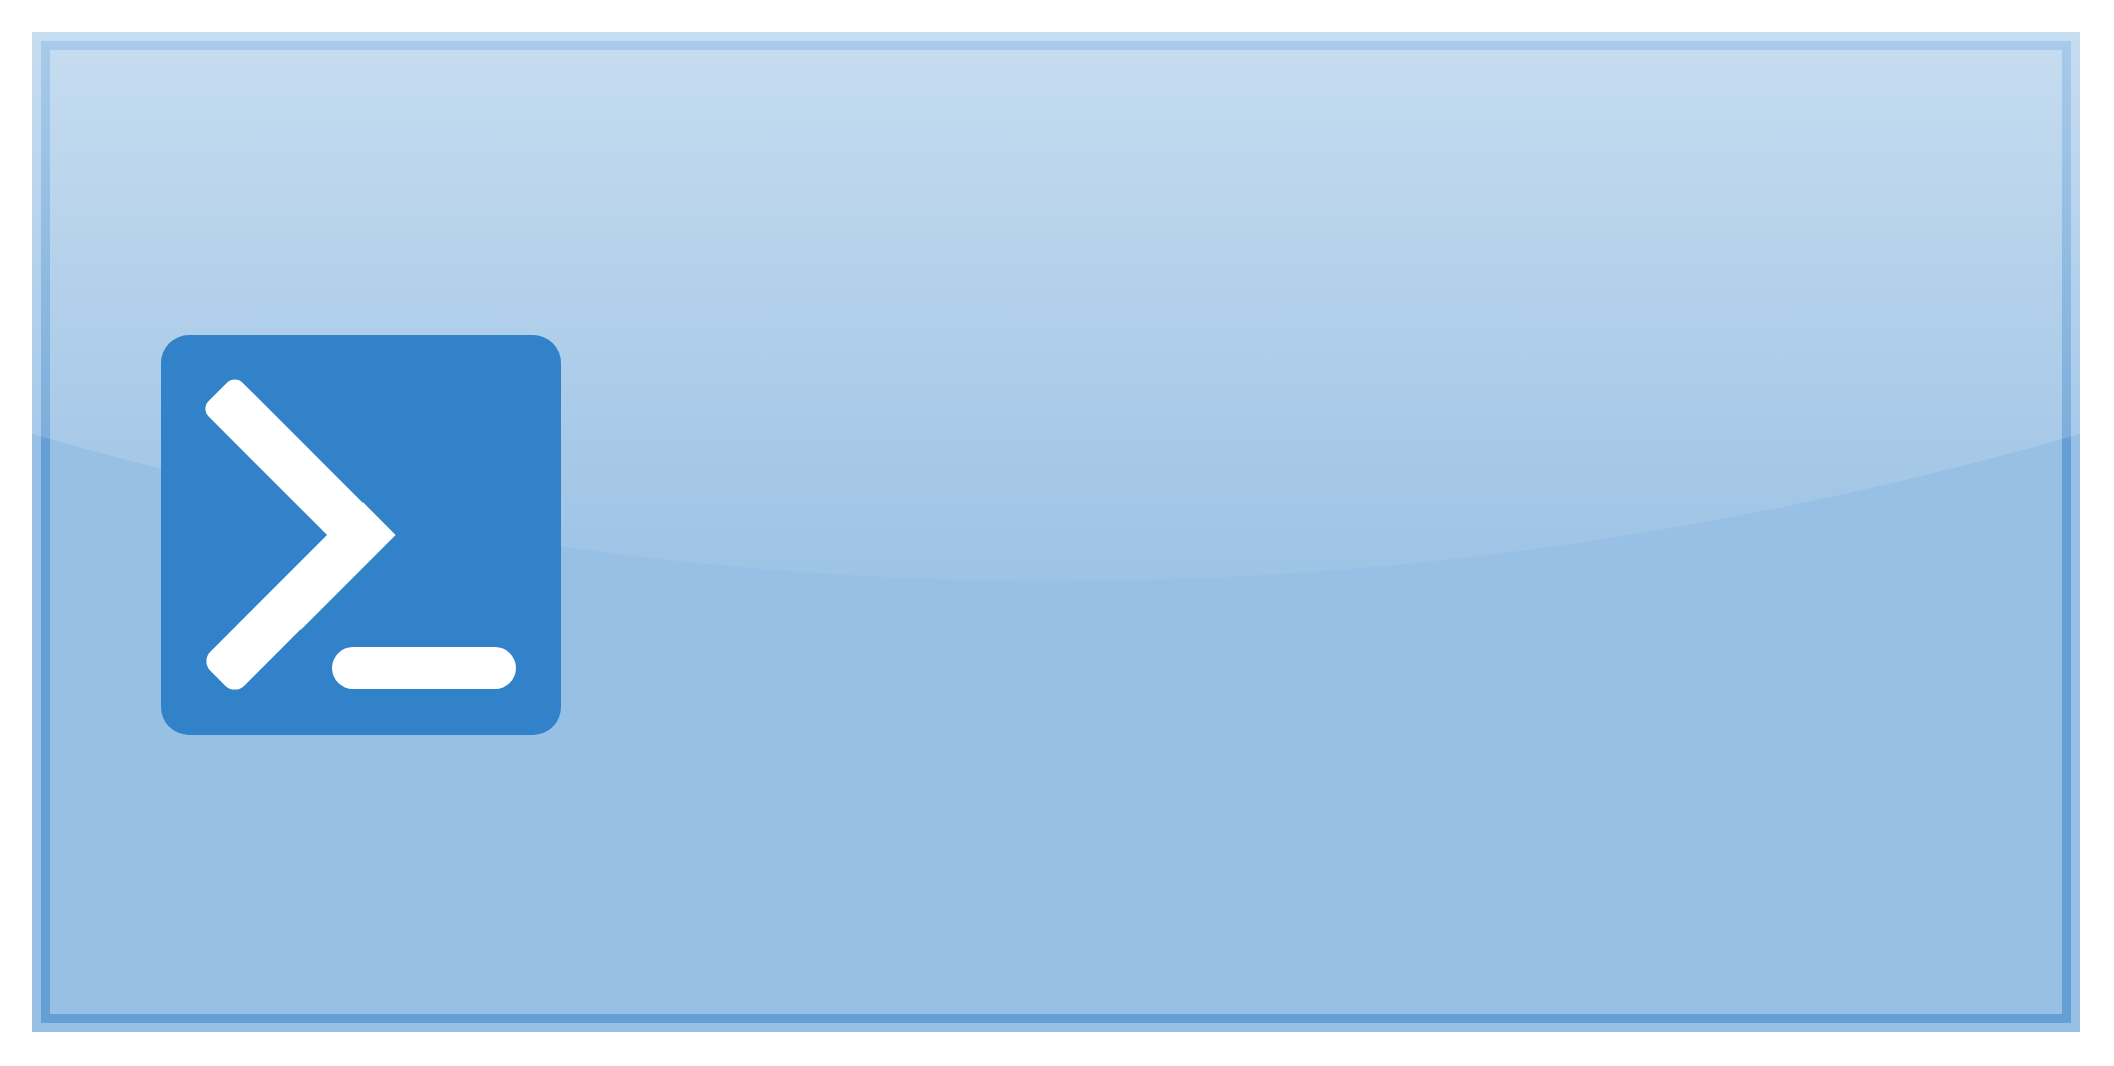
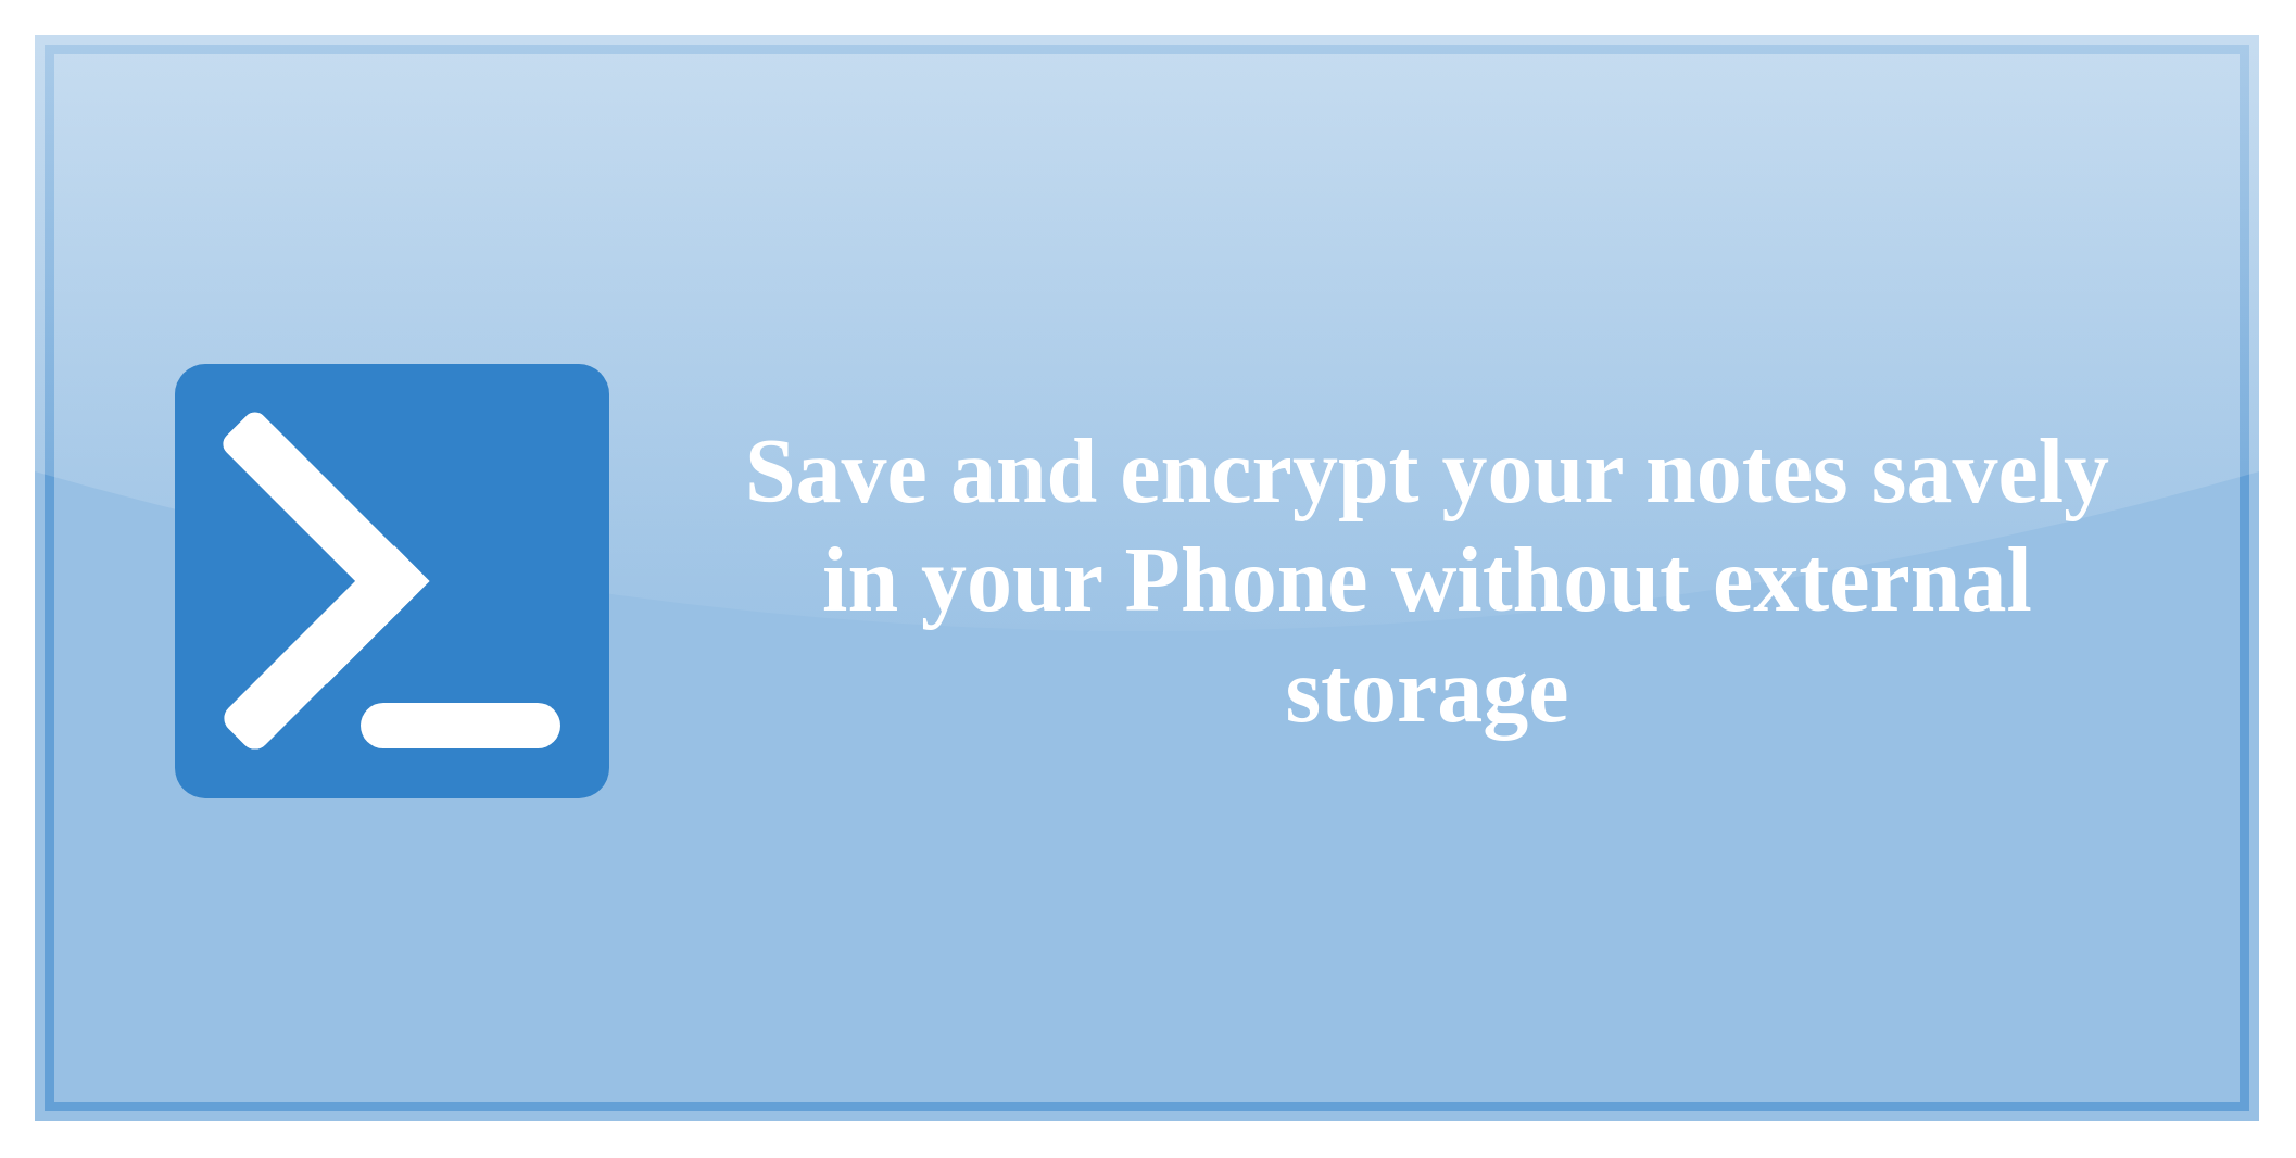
+ <mxCell id="11" value="&lt;font style=&quot;font-size: 42px;&quot;&gt;Save and encrypt your notes savely in your Phone without external storage&lt;/font&gt;" style="text;html=1;strokeColor=none;fillColor=none;align=center;verticalAlign=middle;whiteSpace=wrap;rounded=0;shadow=0;glass=0;comic=0;opacity=20;fontStyle=1;fontFamily=Comic Sans MS;fontColor=#FFFFFF;fontSize=42;" vertex="1" parent="1"><mxGeometry x="322" y="162" width="670" height="210" as="geometry" /></mxCell>
